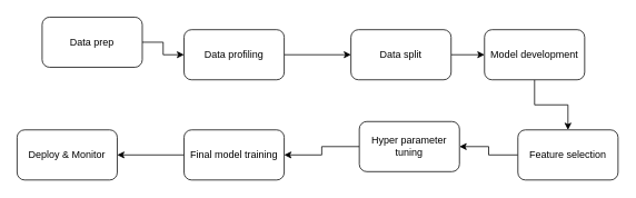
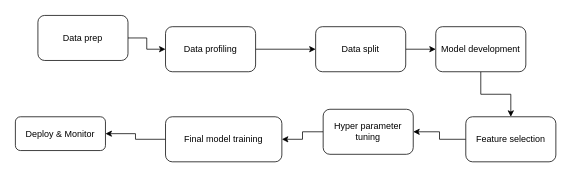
- <mxCell id="16" value="Deploy &amp;amp; Monitor" style="rounded=1;whiteSpace=wrap;html=1;" vertex="1" parent="1"><mxGeometry x="20" y="155" width="120" height="60" as="geometry" /></mxCell>
+ <mxCell id="16" value="Deploy &amp;amp; Monitor" style="rounded=1;whiteSpace=wrap;html=1;" vertex="1" parent="1"><mxGeometry x="20" y="155" width="120" height="45" as="geometry" /></mxCell>
- <mxCell id="15" value="Final model training" style="rounded=1;whiteSpace=wrap;html=1;" vertex="1" parent="1"><mxGeometry x="220" y="155" width="120" height="60" as="geometry" /></mxCell>
+ <mxCell id="15" value="Final model training" style="rounded=1;whiteSpace=wrap;html=1;" vertex="1" parent="1"><mxGeometry x="220" y="155" width="155" height="60" as="geometry" /></mxCell>
